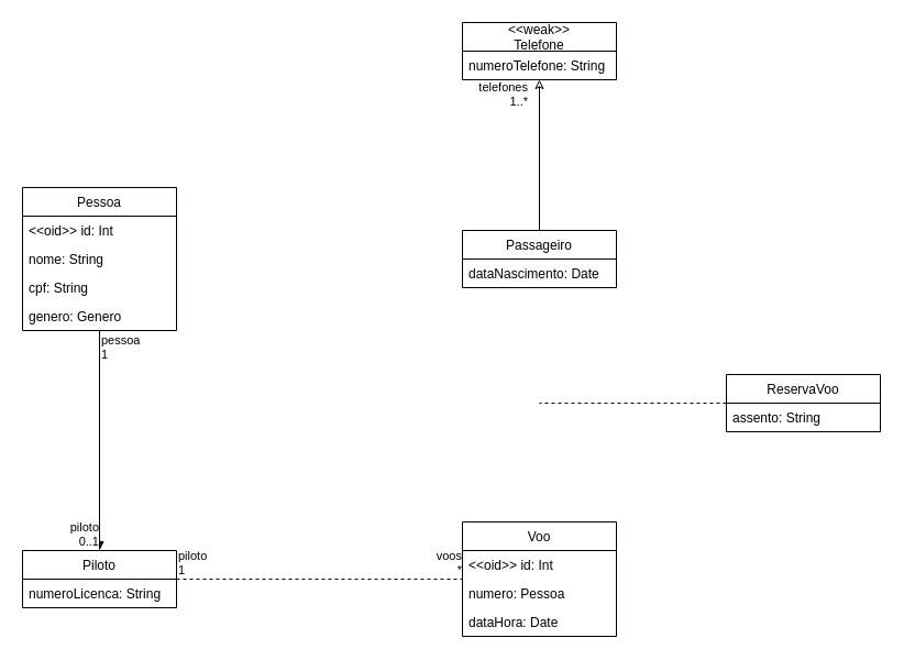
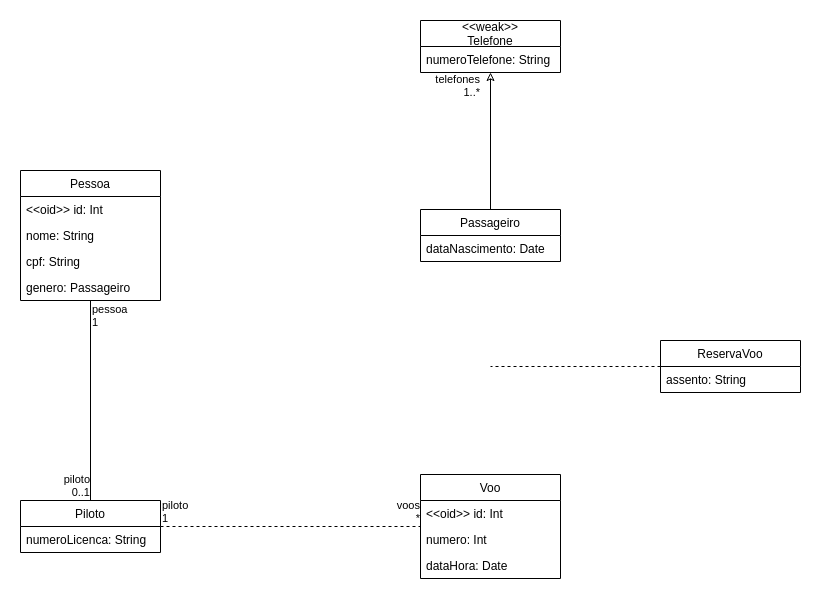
- <mxCell id="6" value="genero: Genero" style="text;strokeColor=none;fillColor=none;align=left;verticalAlign=top;spacingLeft=4;spacingRight=4;overflow=hidden;rotatable=0;points=[[0,0.5],[1,0.5]];portConstraint=eastwest;" vertex="1" parent="2"><mxGeometry y="104" width="140" height="26" as="geometry" /></mxCell>
+ <mxCell id="6" value="genero: Passageiro" style="text;strokeColor=none;fillColor=none;align=left;verticalAlign=top;spacingLeft=4;spacingRight=4;overflow=hidden;rotatable=0;points=[[0,0.5],[1,0.5]];portConstraint=eastwest;" vertex="1" parent="2"><mxGeometry y="104" width="140" height="26" as="geometry" /></mxCell>
- <mxCell id="19" value="" style="endArrow=block;html=1;edgeStyle=orthogonalEdgeStyle;" edge="1" parent="1" source="2" target="7"><mxGeometry relative="1" as="geometry"><mxPoint x="450" y="400" as="sourcePoint" /><mxPoint x="610" y="400" as="targetPoint" /></mxGeometry></mxCell>
+ <mxCell id="19" value="" style="endArrow=none;html=1;edgeStyle=orthogonalEdgeStyle;" edge="1" parent="1" source="2" target="7"><mxGeometry relative="1" as="geometry"><mxPoint x="450" y="400" as="sourcePoint" /><mxPoint x="610" y="400" as="targetPoint" /></mxGeometry></mxCell>
- <mxCell id="15" value="numero: Pessoa" style="text;strokeColor=none;fillColor=none;align=left;verticalAlign=top;spacingLeft=4;spacingRight=4;overflow=hidden;rotatable=0;points=[[0,0.5],[1,0.5]];portConstraint=eastwest;" vertex="1" parent="13"><mxGeometry y="52" width="140" height="26" as="geometry" /></mxCell>
+ <mxCell id="15" value="numero: Int" style="text;strokeColor=none;fillColor=none;align=left;verticalAlign=top;spacingLeft=4;spacingRight=4;overflow=hidden;rotatable=0;points=[[0,0.5],[1,0.5]];portConstraint=eastwest;" vertex="1" parent="13"><mxGeometry y="52" width="140" height="26" as="geometry" /></mxCell>
